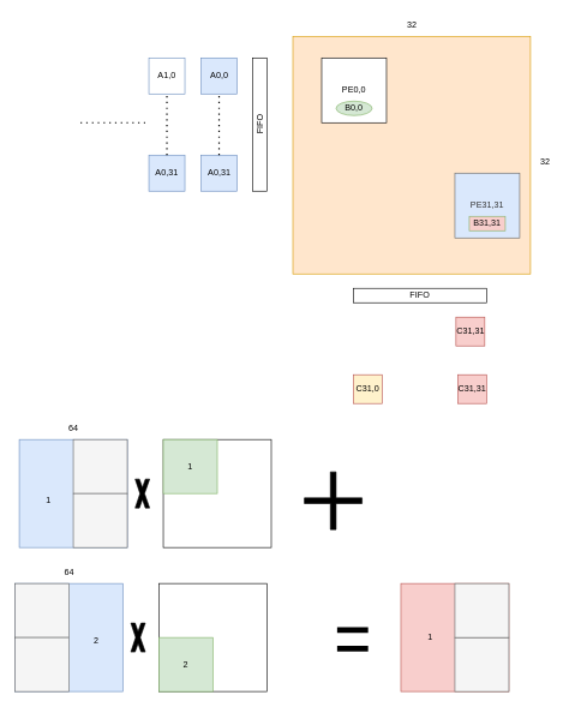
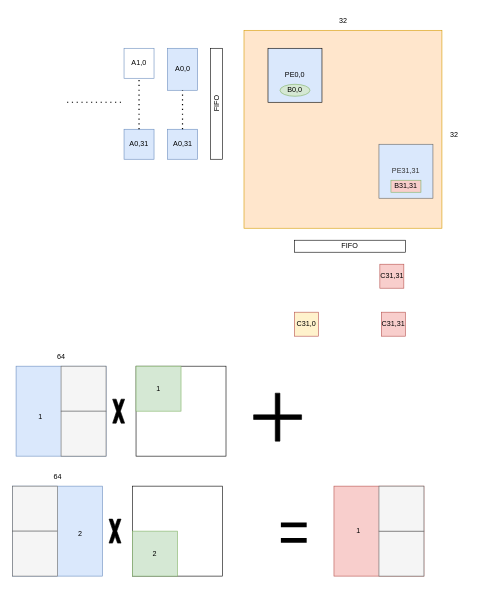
- <mxCell id="14" value="A0,0" style="whiteSpace=wrap;html=1;aspect=fixed;fillColor=#dae8fc;strokeColor=#6c8ebf;" vertex="1" parent="1"><mxGeometry x="278.5" y="80" width="50" height="50" as="geometry" /></mxCell>
+ <mxCell id="14" value="A0,0" style="whiteSpace=wrap;html=1;aspect=fixed;fillColor=#dae8fc;strokeColor=#6c8ebf;" vertex="1" parent="1"><mxGeometry x="278.5" y="80" width="50" height="70" as="geometry" /></mxCell>
- <mxCell id="11" value="PE0,0" style="whiteSpace=wrap;html=1;aspect=fixed;" vertex="1" parent="1"><mxGeometry x="446" y="80" width="90" height="90" as="geometry" /></mxCell>
+ <mxCell id="11" value="PE0,0" style="whiteSpace=wrap;html=1;aspect=fixed;fillColor=#dae8fc;" vertex="1" parent="1"><mxGeometry x="446" y="80" width="90" height="90" as="geometry" /></mxCell>
